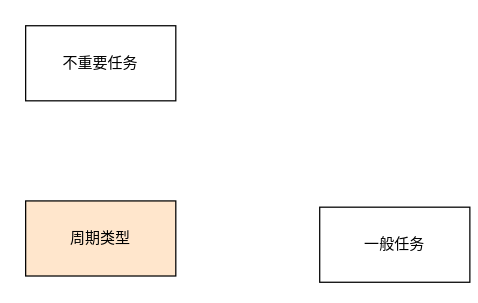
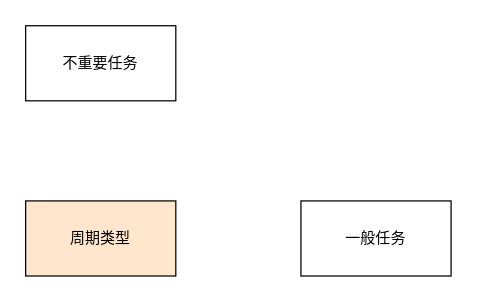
- <mxCell id="3" value="一般任务" style="rounded=0;whiteSpace=wrap;html=1;" vertex="1" parent="1"><mxGeometry x="255" y="165" width="120" height="60" as="geometry" /></mxCell>
+ <mxCell id="3" value="一般任务" style="rounded=0;whiteSpace=wrap;html=1;" vertex="1" parent="1"><mxGeometry x="240" y="160" width="120" height="60" as="geometry" /></mxCell>
